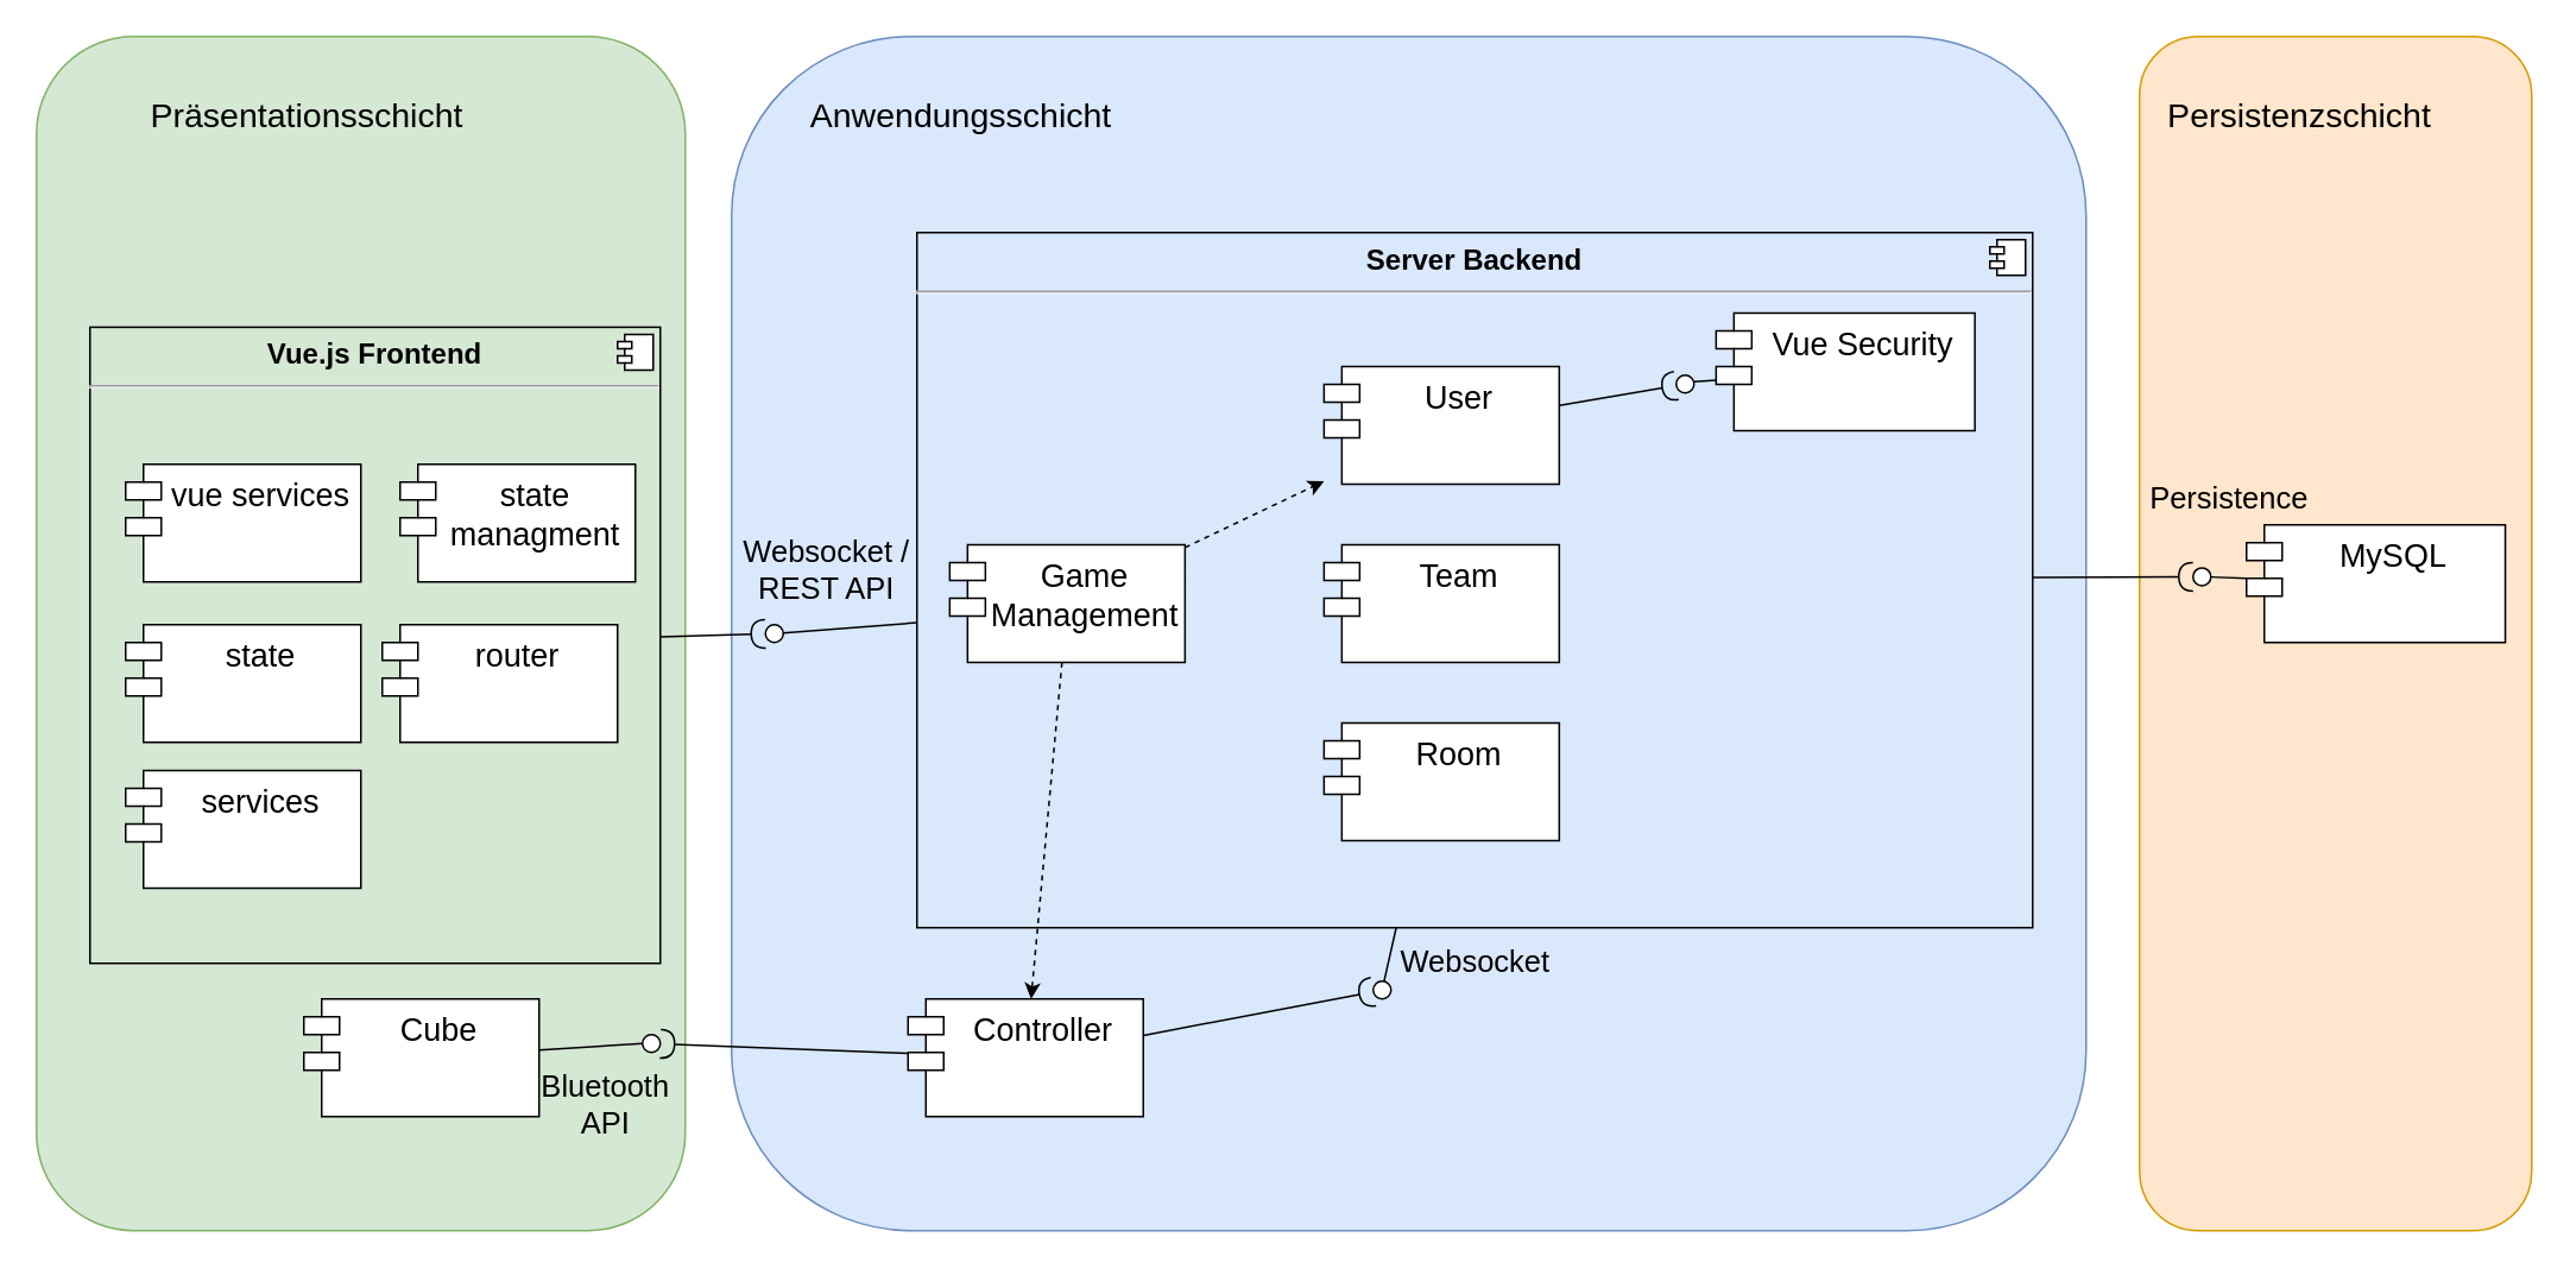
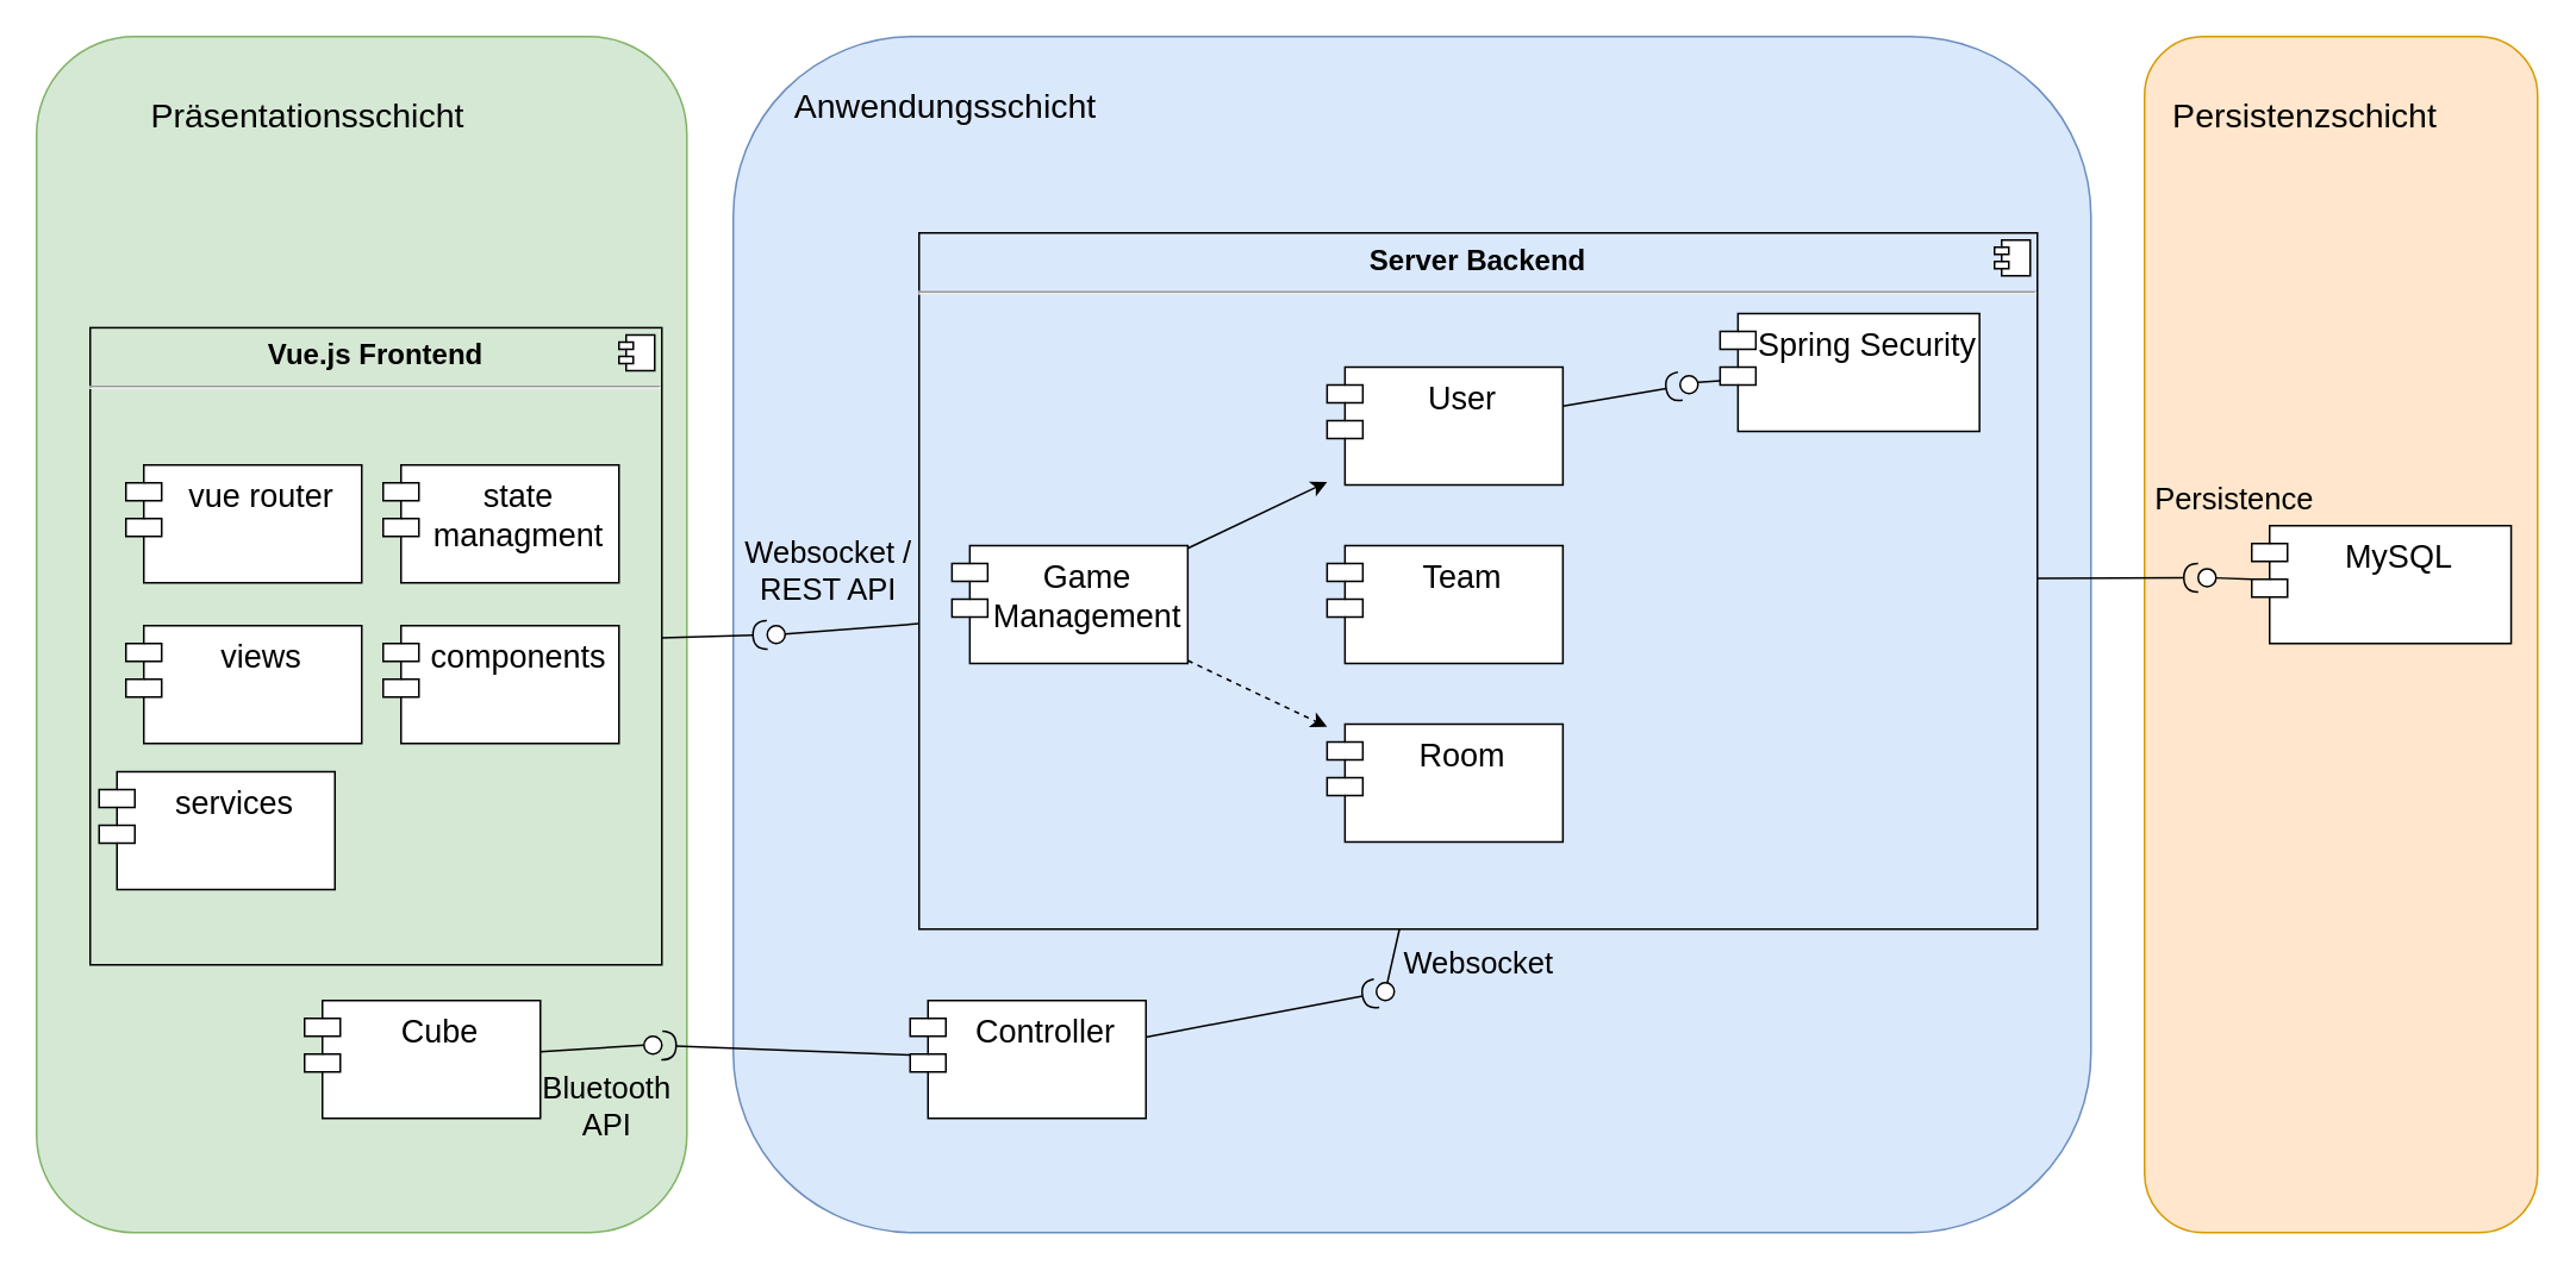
- <mxCell id="42" value="&lt;font style=&quot;font-size: 19px;&quot;&gt;Anwendungsschicht&lt;/font&gt;" style="text;html=1;strokeColor=none;fillColor=none;align=center;verticalAlign=middle;whiteSpace=wrap;rounded=0;fontSize=19;" parent="1" vertex="1"><mxGeometry x="449" y="40" width="180" height="50" as="geometry" /></mxCell>
+ <mxCell id="42" value="&lt;font style=&quot;font-size: 19px;&quot;&gt;Anwendungsschicht&lt;/font&gt;" style="text;html=1;strokeColor=none;fillColor=none;align=center;verticalAlign=middle;whiteSpace=wrap;rounded=0;fontSize=19;" parent="1" vertex="1"><mxGeometry x="439" y="35" width="180" height="50" as="geometry" /></mxCell>
- <mxCell id="28" value="Vue Security" style="shape=module;align=left;spacingLeft=20;align=center;verticalAlign=top;fontSize=18;aspect=fixed;" parent="1" vertex="1"><mxGeometry x="962.4" y="175.1" width="145.2" height="66" as="geometry" /></mxCell>
+ <mxCell id="28" value="Spring Security" style="shape=module;align=left;spacingLeft=20;align=center;verticalAlign=top;fontSize=18;aspect=fixed;" parent="1" vertex="1"><mxGeometry x="962.4" y="175.1" width="145.2" height="66" as="geometry" /></mxCell>
- <mxCell id="26" value="vue services" style="shape=module;align=left;spacingLeft=20;align=center;verticalAlign=top;fontSize=18;aspect=fixed;" parent="1" vertex="1"><mxGeometry x="70" y="260" width="132" height="66" as="geometry" /></mxCell>
+ <mxCell id="26" value="vue router" style="shape=module;align=left;spacingLeft=20;align=center;verticalAlign=top;fontSize=18;aspect=fixed;" parent="1" vertex="1"><mxGeometry x="70" y="260" width="132" height="66" as="geometry" /></mxCell>
- <mxCell id="37" value="" style="endArrow=classic;html=1;dashed=1;" parent="1" source="29" target="8" edge="1"><mxGeometry width="50" height="50" relative="1" as="geometry"><mxPoint x="670" y="280" as="sourcePoint" /><mxPoint x="720" y="230" as="targetPoint" /></mxGeometry></mxCell>
+ <mxCell id="37" value="" style="endArrow=classic;html=1;dashed=0;" parent="1" source="29" target="8" edge="1"><mxGeometry width="50" height="50" relative="1" as="geometry"><mxPoint x="670" y="280" as="sourcePoint" /><mxPoint x="720" y="230" as="targetPoint" /></mxGeometry></mxCell>
- <mxCell id="25" value="state&#10;managment" style="shape=module;align=left;spacingLeft=20;align=center;verticalAlign=top;fontSize=18;aspect=fixed;" parent="1" vertex="1"><mxGeometry x="224" y="260" width="132" height="66" as="geometry" /></mxCell>
+ <mxCell id="25" value="state&#10;managment" style="shape=module;align=left;spacingLeft=20;align=center;verticalAlign=top;fontSize=18;aspect=fixed;" parent="1" vertex="1"><mxGeometry x="214" y="260" width="132" height="66" as="geometry" /></mxCell>
- <mxCell id="24" value="state" style="shape=module;align=left;spacingLeft=20;align=center;verticalAlign=top;fontSize=18;aspect=fixed;" parent="1" vertex="1"><mxGeometry x="70" y="350" width="132" height="66" as="geometry" /></mxCell>
+ <mxCell id="24" value="views" style="shape=module;align=left;spacingLeft=20;align=center;verticalAlign=top;fontSize=18;aspect=fixed;" parent="1" vertex="1"><mxGeometry x="70" y="350" width="132" height="66" as="geometry" /></mxCell>
- <mxCell id="23" value="router" style="shape=module;align=left;spacingLeft=20;align=center;verticalAlign=top;fontSize=18;aspect=fixed;" parent="1" vertex="1"><mxGeometry x="214" y="350" width="132" height="66" as="geometry" /></mxCell>
+ <mxCell id="23" value="components" style="shape=module;align=left;spacingLeft=20;align=center;verticalAlign=top;fontSize=18;aspect=fixed;" parent="1" vertex="1"><mxGeometry x="214" y="350" width="132" height="66" as="geometry" /></mxCell>
- <mxCell id="38" value="" style="endArrow=classic;html=1;dashed=1;" parent="1" source="29" target="10" edge="1"><mxGeometry width="50" height="50" relative="1" as="geometry"><mxPoint x="660" y="315" as="sourcePoint" /><mxPoint x="810" y="255" as="targetPoint" /></mxGeometry></mxCell>
+ <mxCell id="38" value="" style="endArrow=classic;html=1;dashed=1;" parent="1" source="29" target="31" edge="1"><mxGeometry width="50" height="50" relative="1" as="geometry"><mxPoint x="660" y="315" as="sourcePoint" /><mxPoint x="810" y="255" as="targetPoint" /></mxGeometry></mxCell>
- <mxCell id="27" value="services" style="shape=module;align=left;spacingLeft=20;align=center;verticalAlign=top;fontSize=18;aspect=fixed;" parent="1" vertex="1"><mxGeometry x="70" y="431.9" width="132" height="66" as="geometry" /></mxCell>
+ <mxCell id="27" value="services" style="shape=module;align=left;spacingLeft=20;align=center;verticalAlign=top;fontSize=18;aspect=fixed;" parent="1" vertex="1"><mxGeometry x="55" y="431.9" width="132" height="66" as="geometry" /></mxCell>
